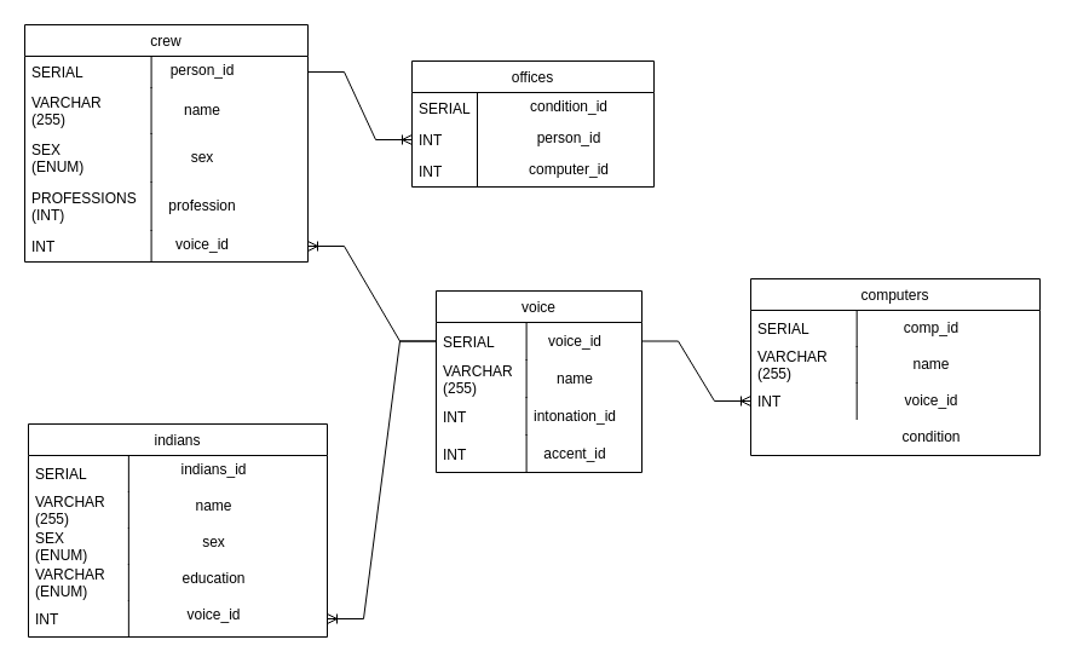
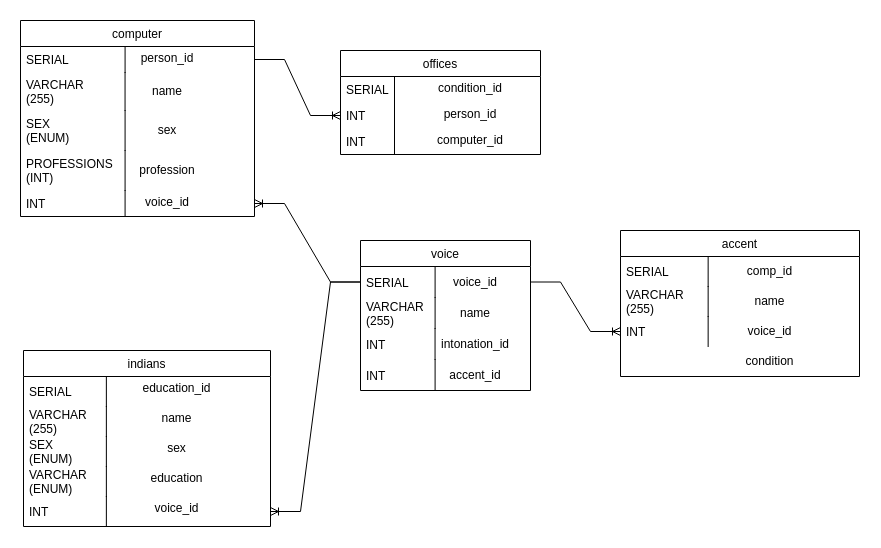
- <mxCell id="22" value="crew" style="swimlane;fontStyle=0;childLayout=stackLayout;horizontal=1;startSize=26;fillColor=default;horizontalStack=0;resizeParent=1;resizeLast=0;collapsible=1;marginBottom=0;swimlaneFillColor=default;align=center;" vertex="1" parent="1"><mxGeometry x="20" y="20" width="234" height="196" as="geometry" /></mxCell>
+ <mxCell id="22" value="computer" style="swimlane;fontStyle=0;childLayout=stackLayout;horizontal=1;startSize=26;fillColor=default;horizontalStack=0;resizeParent=1;resizeLast=0;collapsible=1;marginBottom=0;swimlaneFillColor=default;align=center;" vertex="1" parent="1"><mxGeometry x="20" y="20" width="234" height="196" as="geometry" /></mxCell>
- <mxCell id="33" value="computers" style="swimlane;fontStyle=0;childLayout=stackLayout;horizontal=1;startSize=26;fillColor=default;horizontalStack=0;resizeParent=1;resizeLast=0;collapsible=1;marginBottom=0;swimlaneFillColor=default;align=center;" vertex="1" parent="1"><mxGeometry x="620" y="230" width="239" height="146" as="geometry" /></mxCell>
+ <mxCell id="33" value="accent" style="swimlane;fontStyle=0;childLayout=stackLayout;horizontal=1;startSize=26;fillColor=default;horizontalStack=0;resizeParent=1;resizeLast=0;collapsible=1;marginBottom=0;swimlaneFillColor=default;align=center;" vertex="1" parent="1"><mxGeometry x="620" y="230" width="239" height="146" as="geometry" /></mxCell>
- <mxCell id="12" value="indians_id" style="shape=partialRectangle;top=0;left=0;right=0;bottom=0;align=center;verticalAlign=top;spacingTop=-2;fillColor=none;spacingLeft=64;spacingRight=4;overflow=hidden;rotatable=0;points=[[0,0.5],[1,0.5]];portConstraint=eastwest;dropTarget=0;" vertex="1" parent="11"><mxGeometry y="26" width="247" height="30" as="geometry" /></mxCell>
+ <mxCell id="12" value="education_id" style="shape=partialRectangle;top=0;left=0;right=0;bottom=0;align=center;verticalAlign=top;spacingTop=-2;fillColor=none;spacingLeft=64;spacingRight=4;overflow=hidden;rotatable=0;points=[[0,0.5],[1,0.5]];portConstraint=eastwest;dropTarget=0;" vertex="1" parent="11"><mxGeometry y="26" width="247" height="30" as="geometry" /></mxCell>
